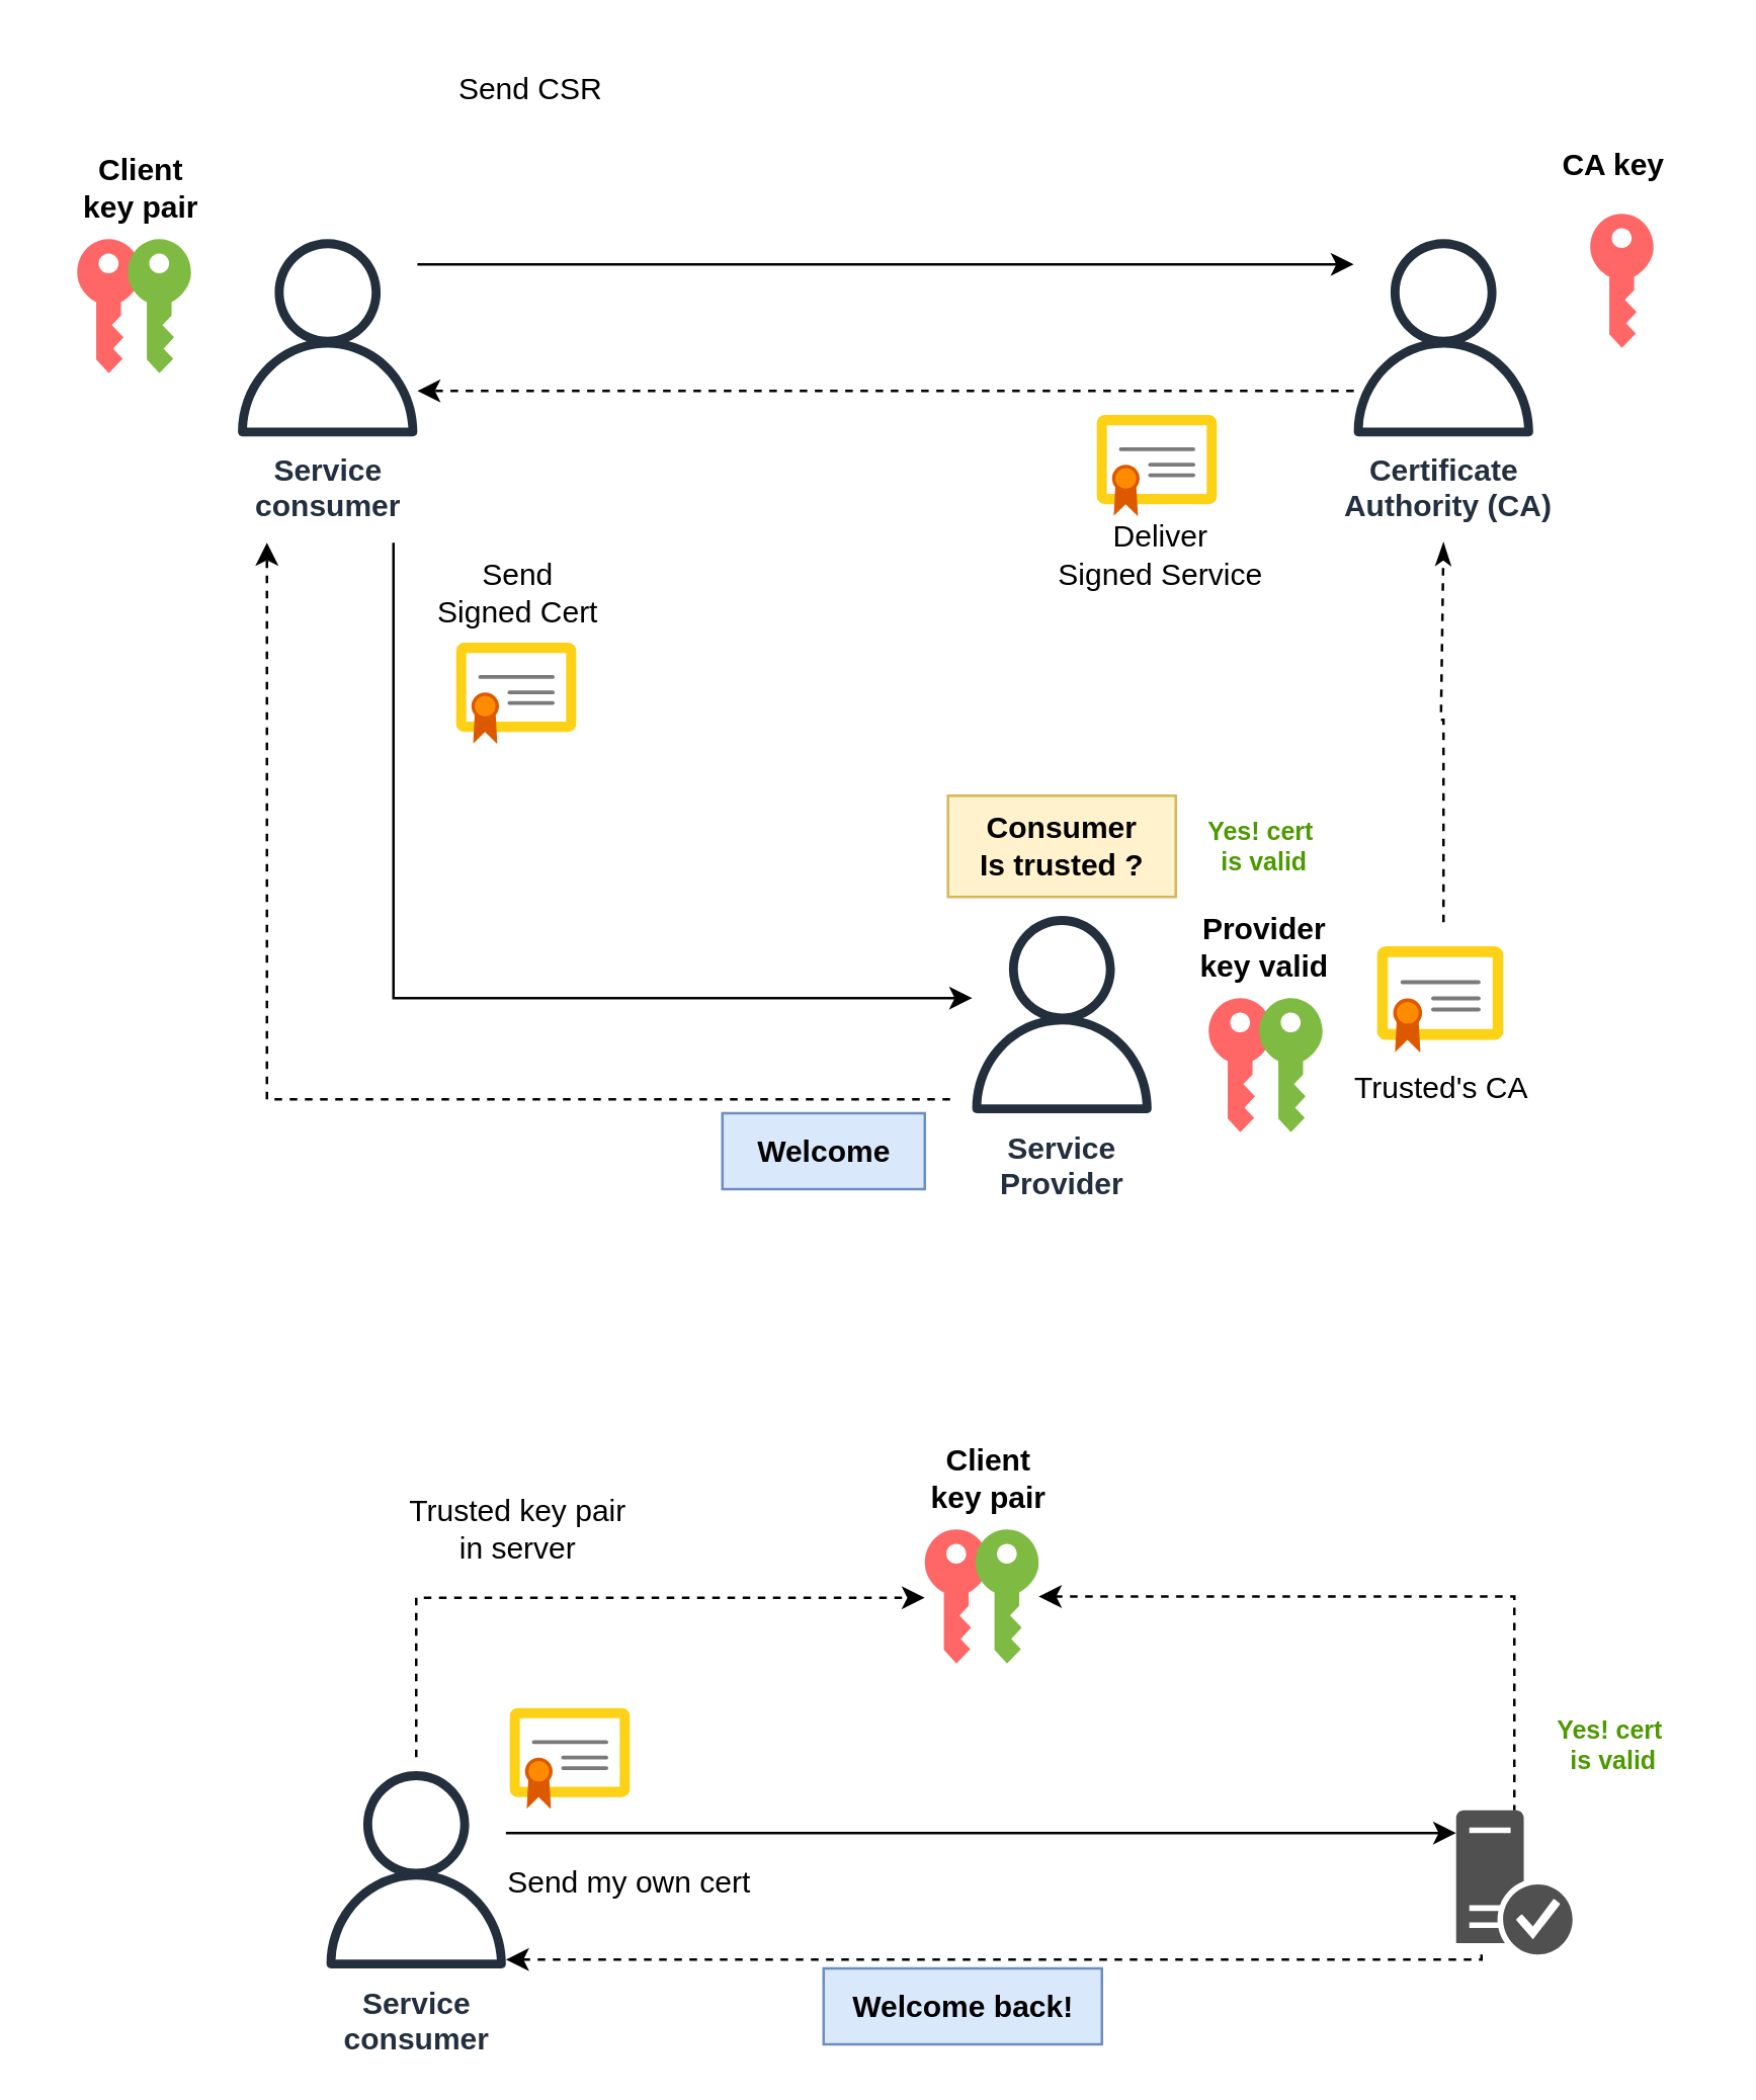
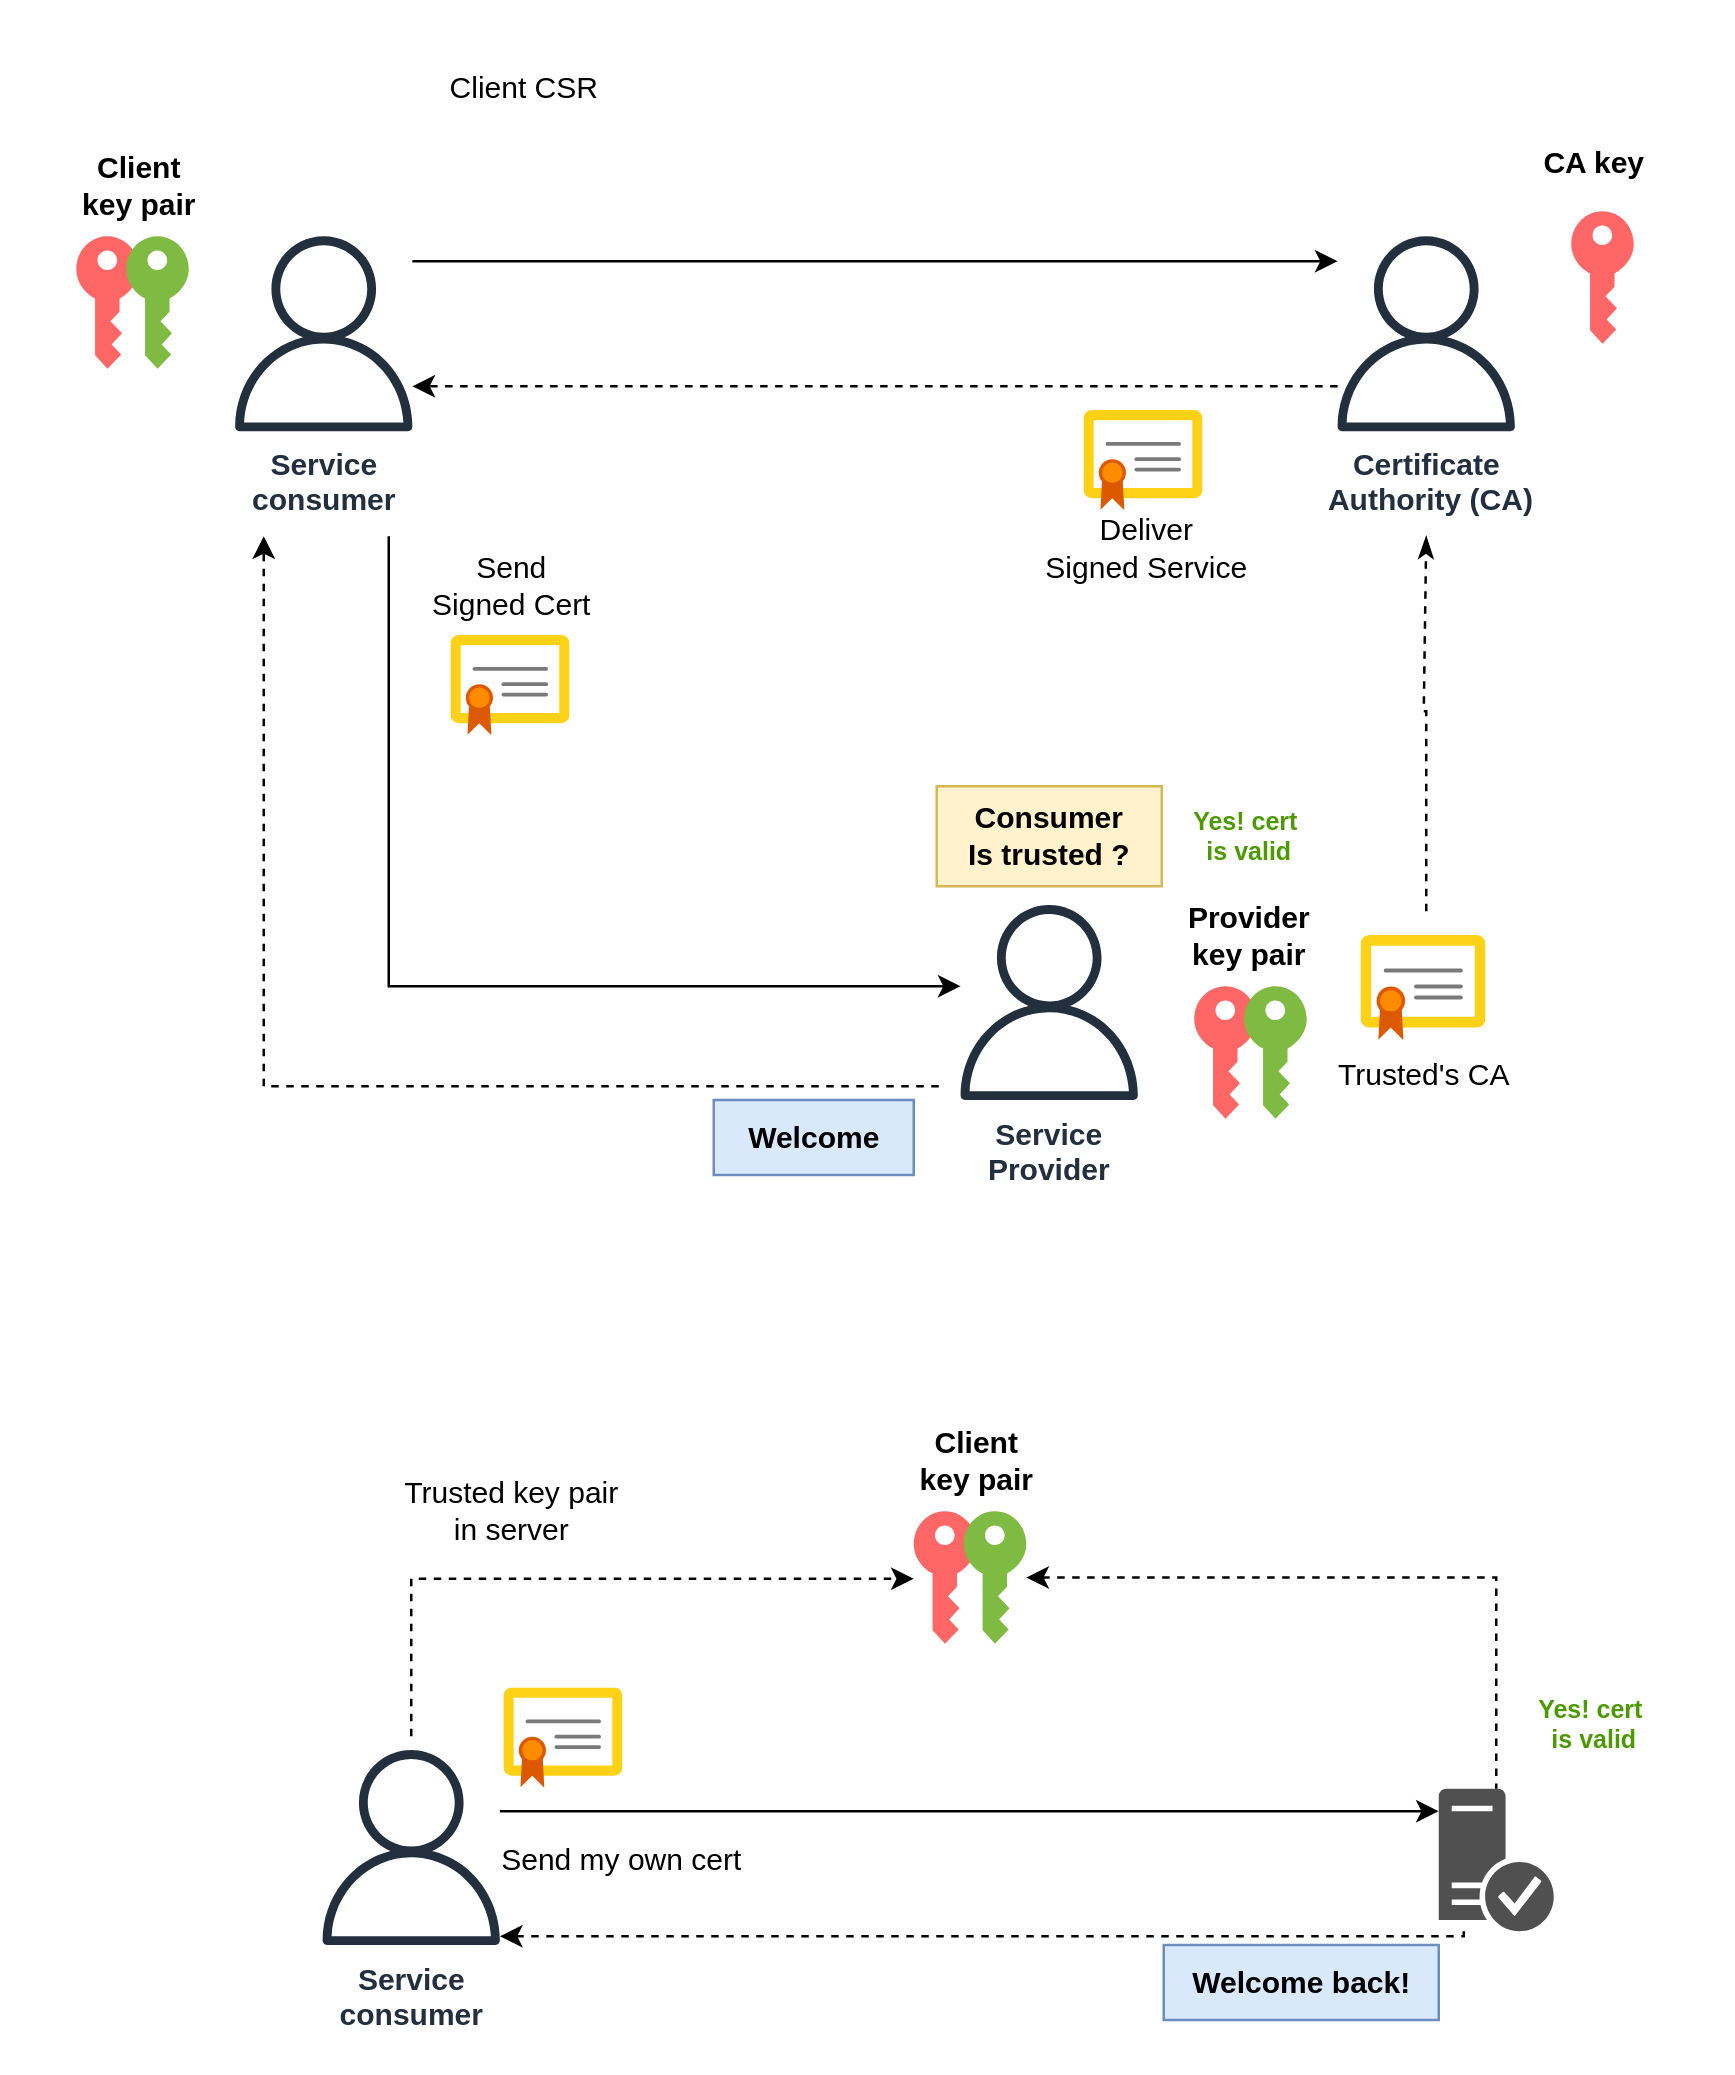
- <mxCell id="23" value="Send CSR" style="text;html=1;align=center;verticalAlign=middle;resizable=0;points=[];autosize=1;strokeColor=none;fillColor=none;" vertex="1" parent="1"><mxGeometry x="169" y="20" width="80" height="30" as="geometry" /></mxCell>
+ <mxCell id="23" value="Client CSR" style="text;html=1;align=center;verticalAlign=middle;resizable=0;points=[];autosize=1;strokeColor=none;fillColor=none;" vertex="1" parent="1"><mxGeometry x="169" y="20" width="80" height="30" as="geometry" /></mxCell>
- <mxCell id="17" value="Provider&lt;br&gt;key valid" style="text;html=1;align=center;verticalAlign=middle;resizable=0;points=[];autosize=1;strokeColor=none;fillColor=none;fontStyle=1" vertex="1" parent="1"><mxGeometry x="464.19" y="354" width="70" height="40" as="geometry" /></mxCell>
+ <mxCell id="17" value="Provider&lt;br&gt;key pair" style="text;html=1;align=center;verticalAlign=middle;resizable=0;points=[];autosize=1;strokeColor=none;fillColor=none;fontStyle=1" vertex="1" parent="1"><mxGeometry x="464.19" y="354" width="70" height="40" as="geometry" /></mxCell>
- <mxCell id="42" value="Welcome back!" style="text;html=1;align=center;verticalAlign=middle;resizable=0;points=[];autosize=1;strokeColor=#6c8ebf;fillColor=#dae8fc;fontStyle=1" vertex="1" parent="1"><mxGeometry x="325" y="777.5" width="110" height="30" as="geometry" /></mxCell>
+ <mxCell id="42" value="Welcome back!" style="text;html=1;align=center;verticalAlign=middle;resizable=0;points=[];autosize=1;strokeColor=#6c8ebf;fillColor=#dae8fc;fontStyle=1" vertex="1" parent="1"><mxGeometry x="465" y="777.5" width="110" height="30" as="geometry" /></mxCell>
